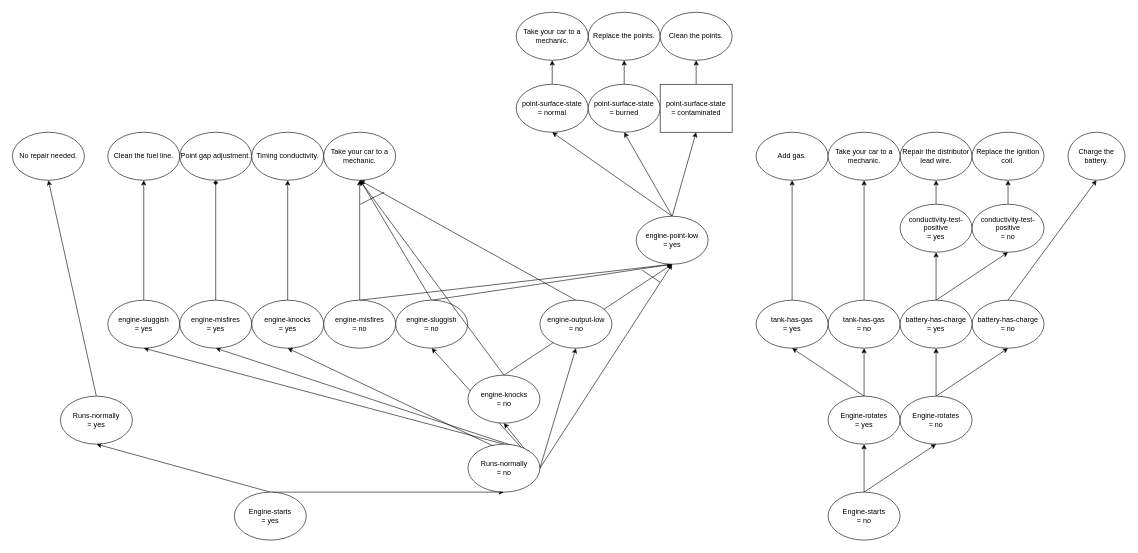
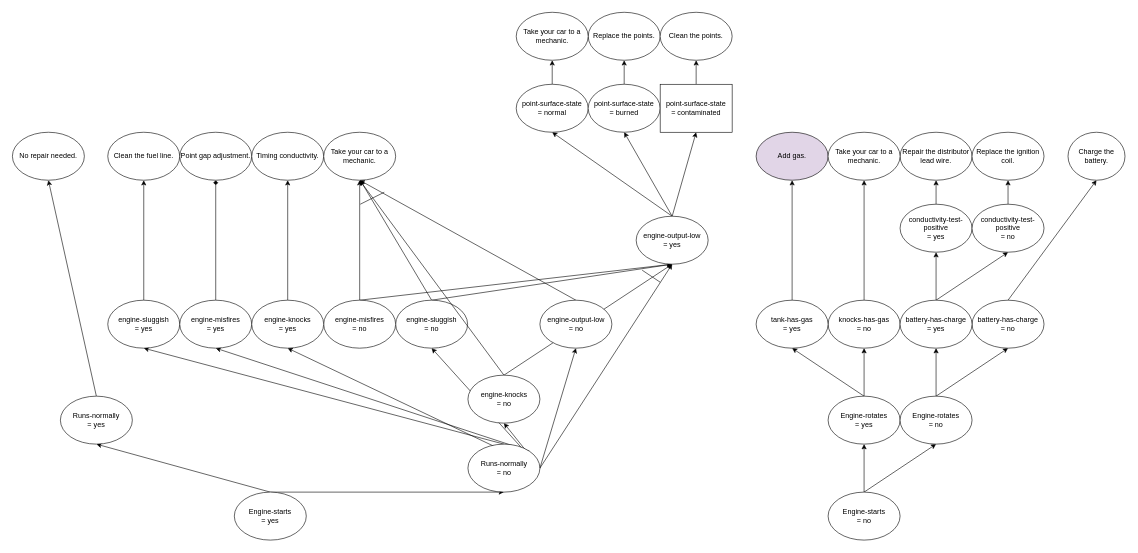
- <mxCell id="68" value="Add gas." style="ellipse;whiteSpace=wrap;html=1;" vertex="1" parent="1"><mxGeometry x="1260" y="220" width="120" height="80" as="geometry" /></mxCell>
+ <mxCell id="68" value="Add gas." style="ellipse;whiteSpace=wrap;html=1;fillColor=#e1d5e7;" vertex="1" parent="1"><mxGeometry x="1260" y="220" width="120" height="80" as="geometry" /></mxCell>
- <mxCell id="42" value="engine-point-low&lt;br&gt;= yes" style="ellipse;whiteSpace=wrap;html=1;" vertex="1" parent="1"><mxGeometry x="1060" y="360" width="120" height="80" as="geometry" /></mxCell>
+ <mxCell id="42" value="engine-output-low&lt;br&gt;= yes" style="ellipse;whiteSpace=wrap;html=1;" vertex="1" parent="1"><mxGeometry x="1060" y="360" width="120" height="80" as="geometry" /></mxCell>
- <mxCell id="46" value="tank-has-gas&lt;br&gt;= no" style="ellipse;whiteSpace=wrap;html=1;" vertex="1" parent="1"><mxGeometry x="1380" y="500" width="120" height="80" as="geometry" /></mxCell>
+ <mxCell id="46" value="knocks-has-gas&lt;br&gt;= no" style="ellipse;whiteSpace=wrap;html=1;" vertex="1" parent="1"><mxGeometry x="1380" y="500" width="120" height="80" as="geometry" /></mxCell>
